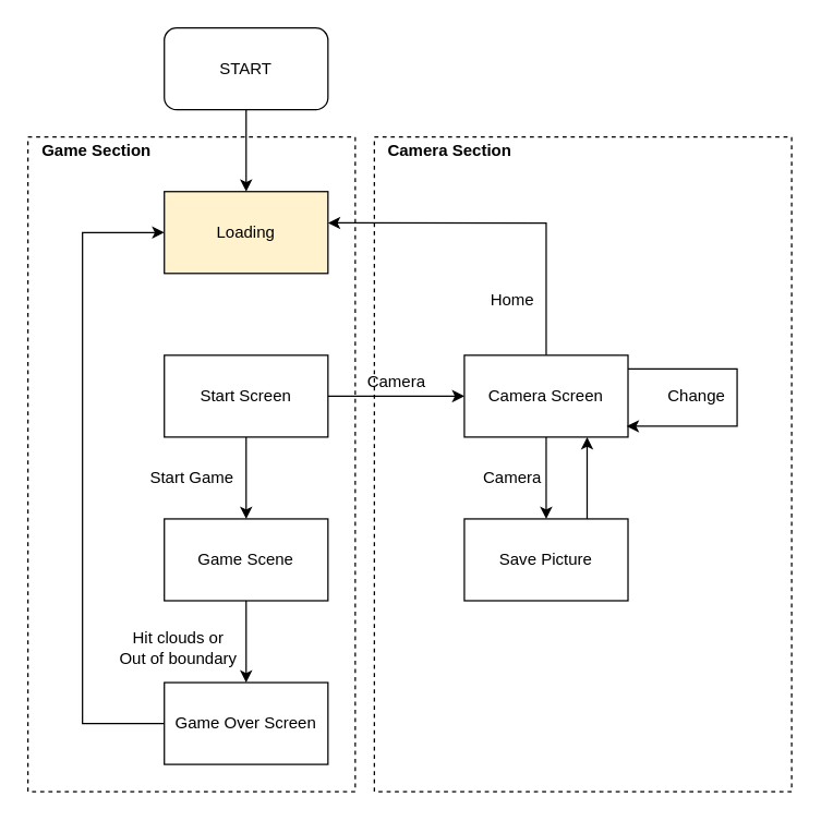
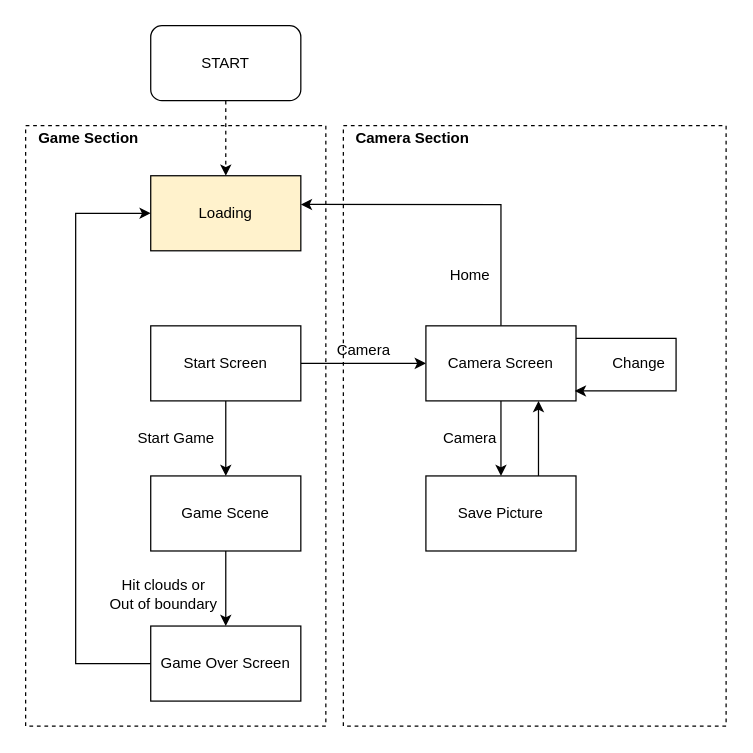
- <mxCell id="4" style="edgeStyle=orthogonalEdgeStyle;rounded=0;orthogonalLoop=1;jettySize=auto;html=1;entryX=0.5;entryY=0;entryDx=0;entryDy=0;" edge="1" parent="1" source="5" target="3"><mxGeometry relative="1" as="geometry" /></mxCell>
+ <mxCell id="4" style="edgeStyle=orthogonalEdgeStyle;rounded=0;orthogonalLoop=1;jettySize=auto;html=1;entryX=0.5;entryY=0;entryDx=0;entryDy=0;dashed=1;" edge="1" parent="1" source="5" target="3"><mxGeometry relative="1" as="geometry" /></mxCell>
